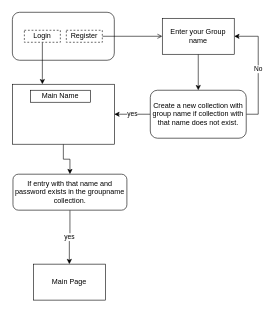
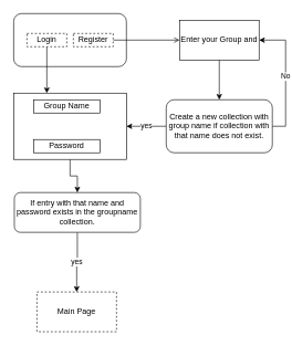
- <mxCell id="15" value="Enter your Group name" style="rounded=0;whiteSpace=wrap;html=1;" parent="1" vertex="1"><mxGeometry x="270" y="30" width="120" height="60" as="geometry" /></mxCell>
+ <mxCell id="15" value="Enter your Group and" style="rounded=0;whiteSpace=wrap;html=1;" parent="1" vertex="1"><mxGeometry x="270" y="30" width="120" height="60" as="geometry" /></mxCell>
- <mxCell id="12" value="Main Name" style="rounded=0;whiteSpace=wrap;html=1;" parent="1" vertex="1"><mxGeometry x="50" y="150" width="100" height="20" as="geometry" /></mxCell>
+ <mxCell id="12" value="Group Name" style="rounded=0;whiteSpace=wrap;html=1;" parent="1" vertex="1"><mxGeometry x="50" y="150" width="100" height="20" as="geometry" /></mxCell>
+ <mxCell id="13" value="Password" style="rounded=0;whiteSpace=wrap;html=1;" parent="1" vertex="1"><mxGeometry x="50" y="210" width="100" height="20" as="geometry" /></mxCell>
- <mxCell id="18" value="Main Page" style="rounded=0;whiteSpace=wrap;html=1;" parent="1" vertex="1"><mxGeometry x="55" y="440" width="120" height="60" as="geometry" /></mxCell>
+ <mxCell id="18" value="Main Page" style="rounded=0;whiteSpace=wrap;html=1;dashed=1;" parent="1" vertex="1"><mxGeometry x="55" y="440" width="120" height="60" as="geometry" /></mxCell>
